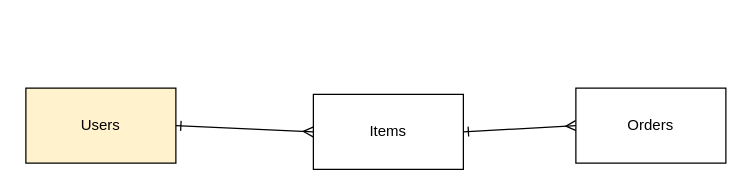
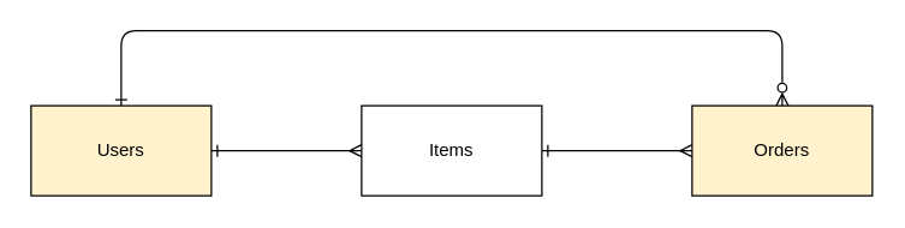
+ <mxCell id="4" style="edgeStyle=none;html=1;exitX=0.5;exitY=0;exitDx=0;exitDy=0;entryX=0.5;entryY=0;entryDx=0;entryDy=0;startArrow=ERone;startFill=0;endArrow=ERzeroToMany;endFill=0;" edge="1" parent="1" source="6" target="7"><mxGeometry relative="1" as="geometry"><Array as="points"><mxPoint x="80" y="20" /><mxPoint x="520" y="20" /></Array></mxGeometry></mxCell>
- <mxCell id="7" value="Orders" style="rounded=0;whiteSpace=wrap;html=1;" vertex="1" parent="1"><mxGeometry x="460" y="70" width="120" height="60" as="geometry" /></mxCell>
+ <mxCell id="7" value="Orders" style="rounded=0;whiteSpace=wrap;html=1;fillColor=#fff2cc;" vertex="1" parent="1"><mxGeometry x="460" y="70" width="120" height="60" as="geometry" /></mxCell>
- <mxCell id="3" value="Items" style="rounded=0;whiteSpace=wrap;html=1;" vertex="1" parent="1"><mxGeometry x="250" y="75" width="120" height="60" as="geometry" /></mxCell>
+ <mxCell id="3" value="Items" style="rounded=0;whiteSpace=wrap;html=1;" vertex="1" parent="1"><mxGeometry x="240" y="70" width="120" height="60" as="geometry" /></mxCell>
